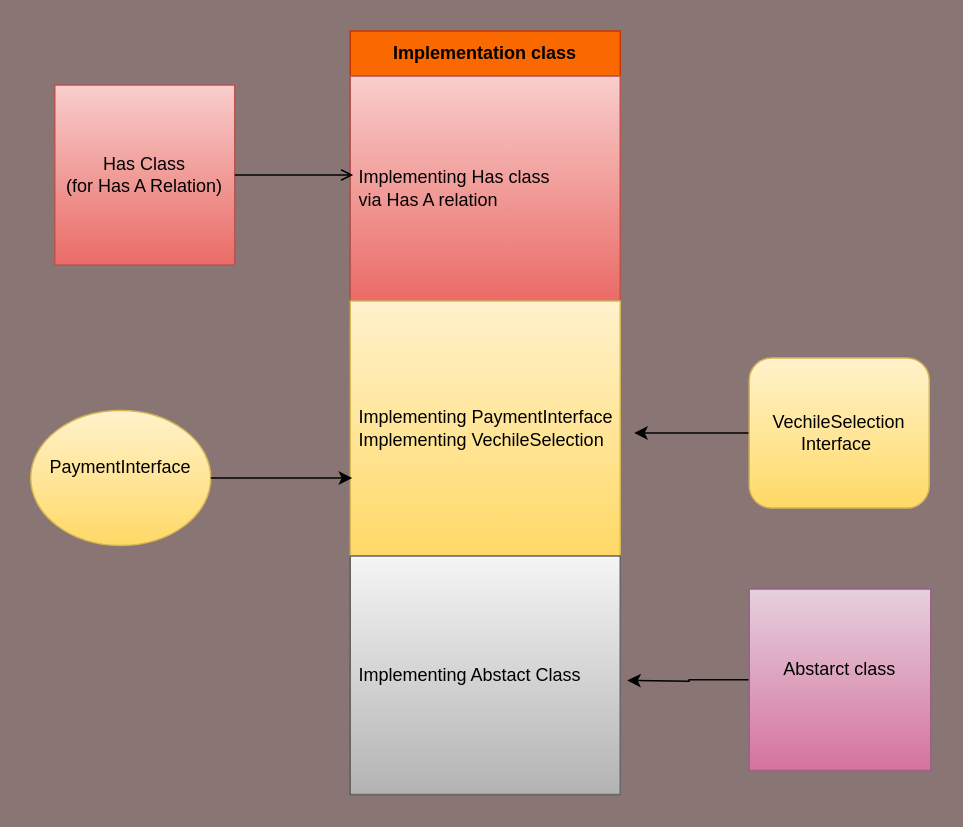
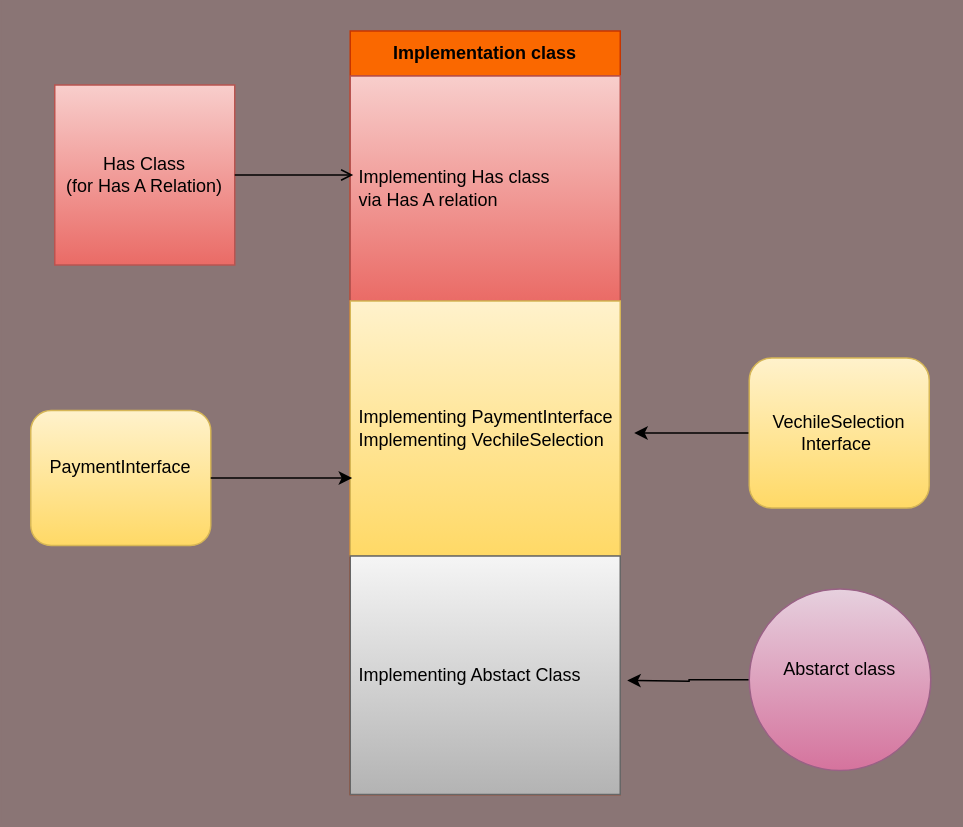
- <mxCell id="4" value="PaymentInterface&lt;div&gt;&lt;br&gt;&lt;/div&gt;" style="ellipse;whiteSpace=wrap;html=1;fillColor=#fff2cc;gradientColor=#ffd966;strokeColor=#d6b656;" vertex="1" parent="1"><mxGeometry x="20" y="273" width="120" height="90" as="geometry" /></mxCell>
+ <mxCell id="4" value="PaymentInterface&lt;div&gt;&lt;br&gt;&lt;/div&gt;" style="rounded=1;whiteSpace=wrap;html=1;fillColor=#fff2cc;gradientColor=#ffd966;strokeColor=#d6b656;" vertex="1" parent="1"><mxGeometry x="20" y="273" width="120" height="90" as="geometry" /></mxCell>
- <mxCell id="10" value="Abstarct class&lt;div&gt;&lt;br&gt;&lt;/div&gt;" style="whiteSpace=wrap;html=1;aspect=fixed;fillColor=#e6d0de;gradientColor=#d5739d;strokeColor=#996185;" vertex="1" parent="1"><mxGeometry x="499" y="392" width="121" height="121" as="geometry" /></mxCell>
+ <mxCell id="10" value="Abstarct class&lt;div&gt;&lt;br&gt;&lt;/div&gt;" style="ellipse;whiteSpace=wrap;html=1;aspect=fixed;fillColor=#e6d0de;gradientColor=#d5739d;strokeColor=#996185;" vertex="1" parent="1"><mxGeometry x="499" y="392" width="121" height="121" as="geometry" /></mxCell>
